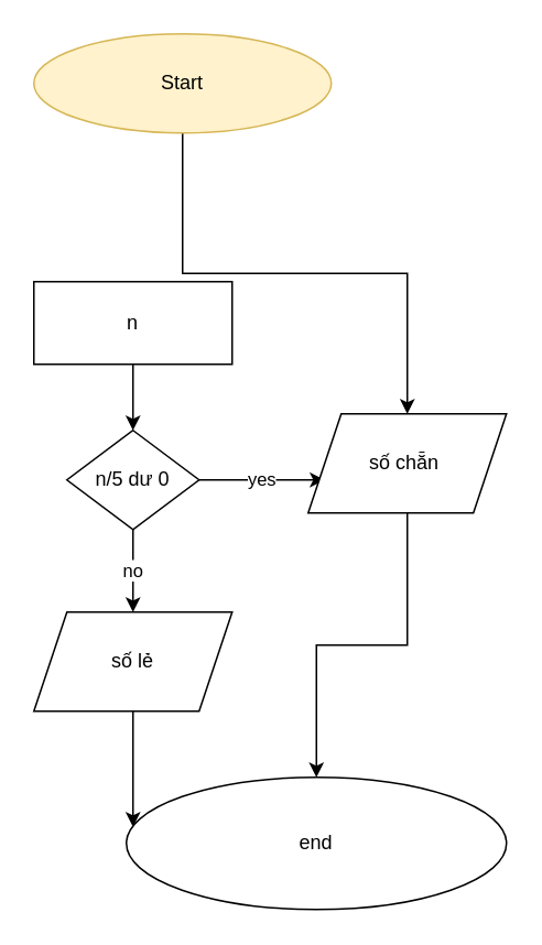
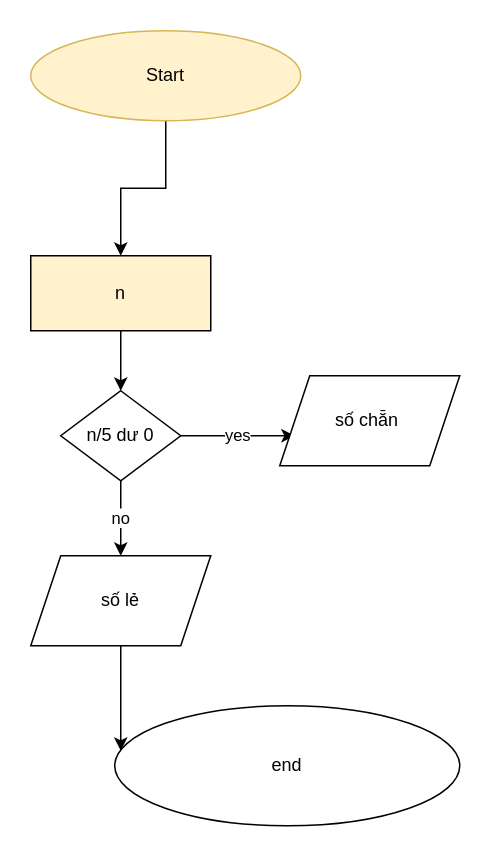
- <mxCell id="2" style="edgeStyle=orthogonalEdgeStyle;rounded=0;orthogonalLoop=1;jettySize=auto;html=1;exitX=0.5;exitY=1;exitDx=0;exitDy=0;" edge="1" parent="1" source="3" target="10"><mxGeometry relative="1" as="geometry"><mxPoint x="80" y="200" as="targetPoint" /></mxGeometry></mxCell>
+ <mxCell id="2" style="edgeStyle=orthogonalEdgeStyle;rounded=0;orthogonalLoop=1;jettySize=auto;html=1;exitX=0.5;exitY=1;exitDx=0;exitDy=0;" edge="1" parent="1" source="3" target="5"><mxGeometry relative="1" as="geometry"><mxPoint x="80" y="200" as="targetPoint" /></mxGeometry></mxCell>
- <mxCell id="5" value="n" style="rounded=0;whiteSpace=wrap;html=1;" vertex="1" parent="1"><mxGeometry x="20" y="170" width="120" height="50" as="geometry" /></mxCell>
+ <mxCell id="5" value="n" style="rounded=0;whiteSpace=wrap;html=1;fillColor=#fff2cc;" vertex="1" parent="1"><mxGeometry x="20" y="170" width="120" height="50" as="geometry" /></mxCell>
- <mxCell id="9" style="edgeStyle=orthogonalEdgeStyle;rounded=0;orthogonalLoop=1;jettySize=auto;html=1;exitX=0.5;exitY=1;exitDx=0;exitDy=0;" edge="1" parent="1" source="10" target="13"><mxGeometry relative="1" as="geometry"><mxPoint x="246" y="510" as="targetPoint" /></mxGeometry></mxCell>
